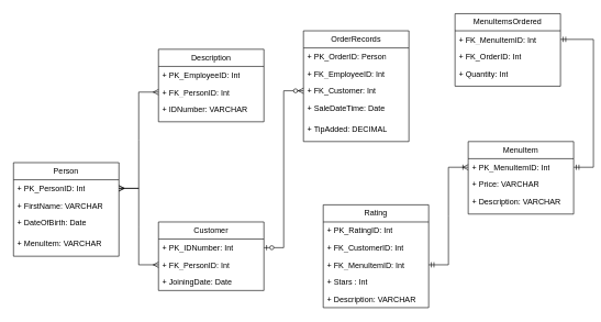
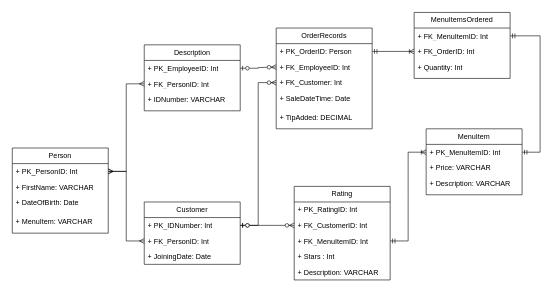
+ <mxCell id="40" value="" style="edgeStyle=entityRelationEdgeStyle;fontSize=12;html=1;endArrow=ERoneToMany;startArrow=ERmandOne;rounded=0;entryX=0;entryY=0.5;entryDx=0;entryDy=0;" edge="1" parent="1" source="7" target="18"><mxGeometry width="100" height="100" relative="1" as="geometry"><mxPoint x="630" y="86" as="sourcePoint" /><mxPoint x="730" y="-14" as="targetPoint" /></mxGeometry></mxCell>
+ <mxCell id="37" value="" style="edgeStyle=entityRelationEdgeStyle;fontSize=12;html=1;endArrow=ERzeroToMany;startArrow=ERzeroToOne;rounded=0;entryX=0;entryY=0.5;entryDx=0;entryDy=0;" edge="1" parent="1" source="3" target="8"><mxGeometry width="100" height="100" relative="1" as="geometry"><mxPoint x="420" y="326" as="sourcePoint" /><mxPoint x="520" y="226" as="targetPoint" /></mxGeometry></mxCell>
+ <mxCell id="39" value="" style="edgeStyle=entityRelationEdgeStyle;fontSize=12;html=1;endArrow=ERzeroToMany;startArrow=ERzeroToOne;rounded=0;exitX=1;exitY=0.5;exitDx=0;exitDy=0;entryX=0;entryY=0.5;entryDx=0;entryDy=0;" edge="1" parent="1" source="21" target="31"><mxGeometry width="100" height="100" relative="1" as="geometry"><mxPoint x="450" y="402" as="sourcePoint" /><mxPoint x="550" y="302" as="targetPoint" /></mxGeometry></mxCell>
